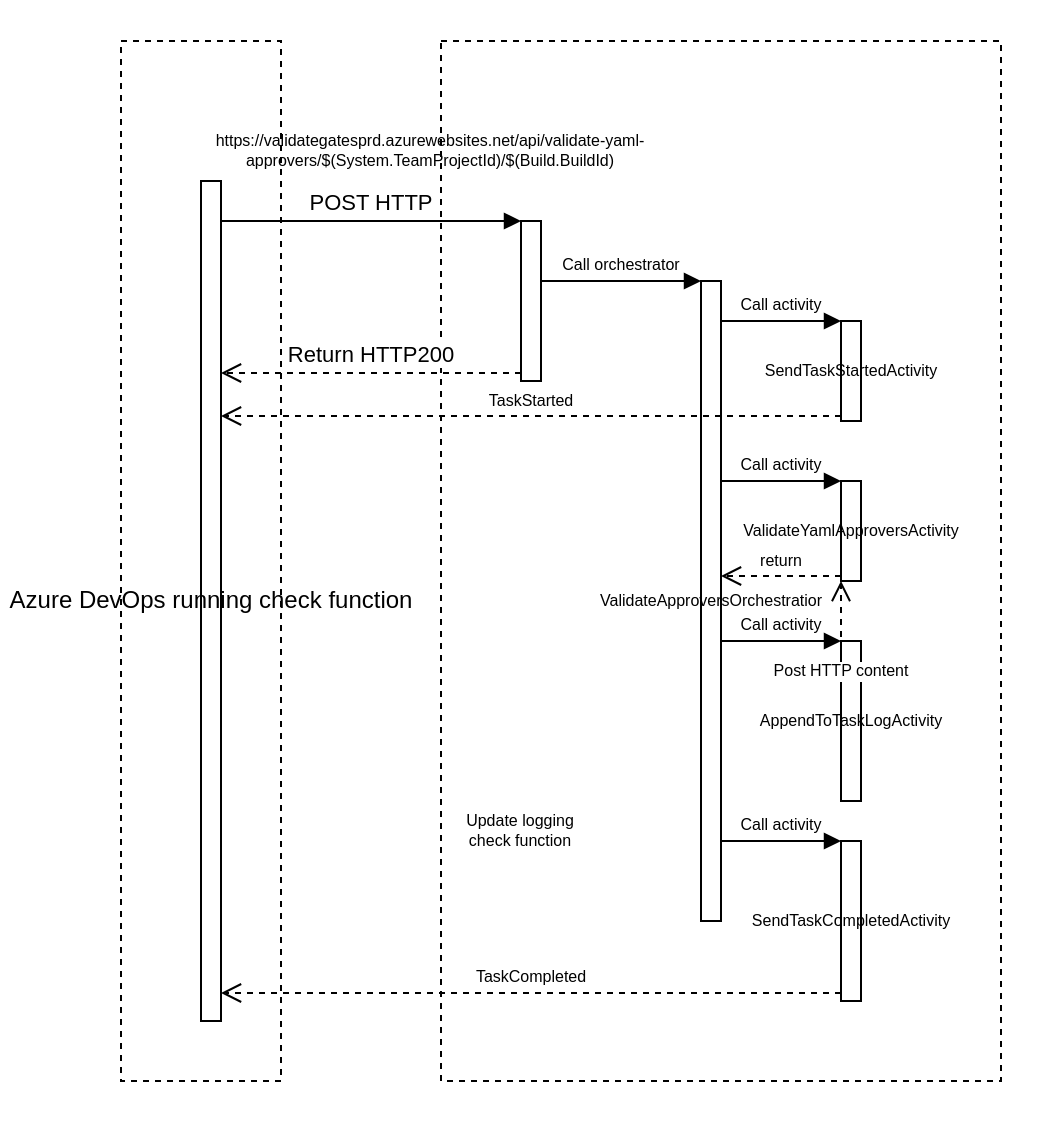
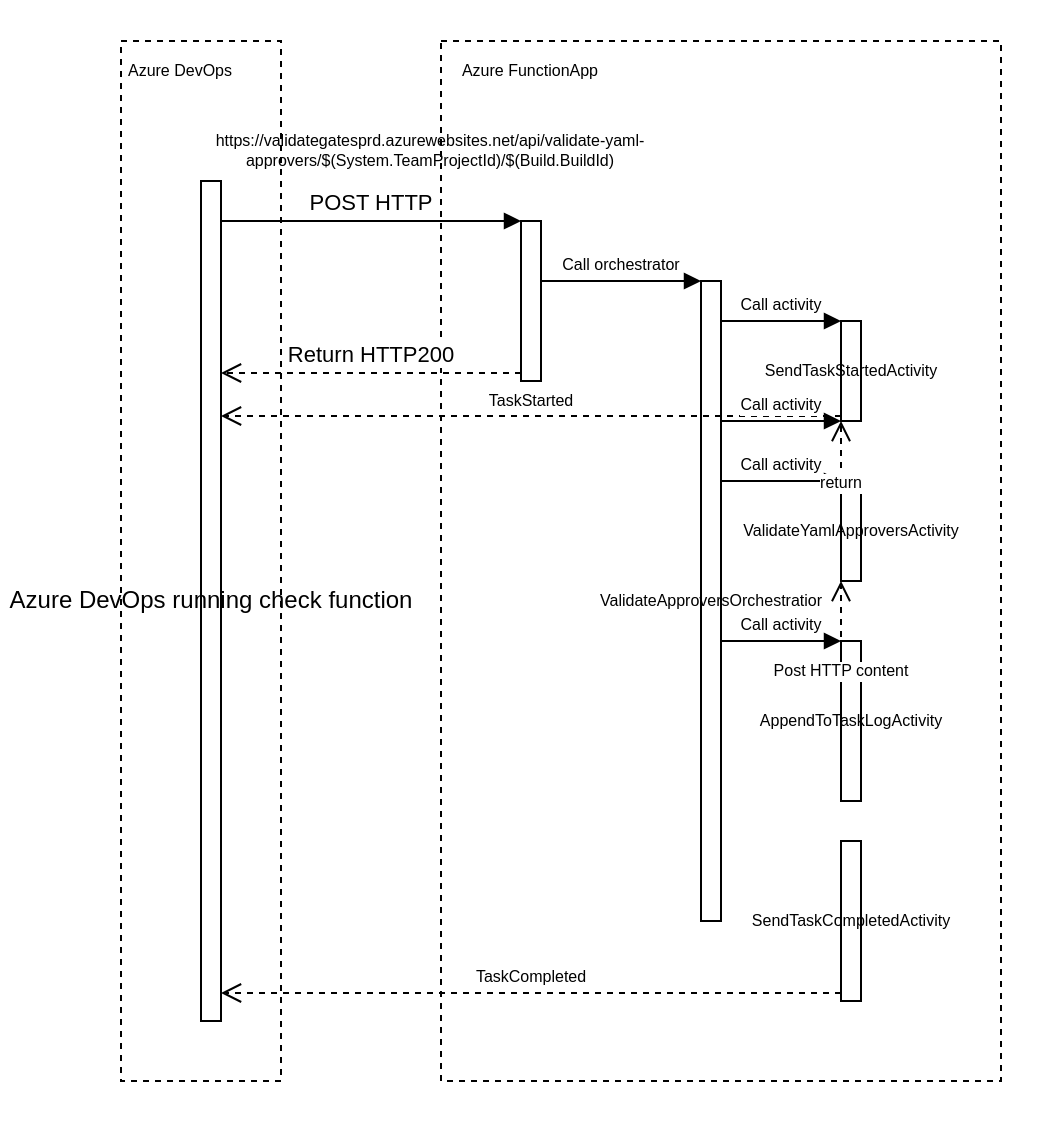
+ <mxCell id="23" value="Azure DevOps" style="text;html=1;strokeColor=none;fillColor=none;align=center;verticalAlign=middle;whiteSpace=wrap;rounded=0;dashed=1;labelBackgroundColor=none;labelBorderColor=none;fontSize=8;" vertex="1" parent="1"><mxGeometry x="60" y="20" width="60" height="30" as="geometry" /></mxCell>
+ <mxCell id="24" value="Azure FunctionApp" style="text;html=1;strokeColor=none;fillColor=none;align=center;verticalAlign=middle;whiteSpace=wrap;rounded=0;dashed=1;labelBackgroundColor=none;labelBorderColor=none;fontSize=8;" vertex="1" parent="1"><mxGeometry x="225" y="20" width="80" height="30" as="geometry" /></mxCell>
- <mxCell id="16" value="return" style="html=1;verticalAlign=bottom;endArrow=open;dashed=1;endSize=8;exitX=0;exitY=0.95;rounded=0;fontSize=8;" edge="1" source="14" parent="1" target="9"><mxGeometry relative="1" as="geometry"><mxPoint x="320" y="370" as="targetPoint" /></mxGeometry></mxCell>
+ <mxCell id="16" value="return" style="html=1;verticalAlign=bottom;endArrow=open;dashed=1;endSize=8;exitX=0;exitY=0.95;rounded=0;fontSize=8;" edge="1" source="14" parent="1" target="11"><mxGeometry relative="1" as="geometry"><mxPoint x="320" y="370" as="targetPoint" /></mxGeometry></mxCell>
- <mxCell id="25" value="Update logging check function" style="text;html=1;strokeColor=none;fillColor=none;align=center;verticalAlign=middle;whiteSpace=wrap;rounded=0;dashed=1;labelBackgroundColor=none;labelBorderColor=none;fontSize=8;" vertex="1" parent="1"><mxGeometry x="230" y="400" width="60" height="30" as="geometry" /></mxCell>
- <mxCell id="21" value="Call activity" style="html=1;verticalAlign=bottom;endArrow=block;entryX=0;entryY=0;rounded=0;fontSize=8;" edge="1" target="20" parent="1" source="9"><mxGeometry relative="1" as="geometry"><mxPoint x="350" y="420" as="sourcePoint" /></mxGeometry></mxCell>
+ <mxCell id="21" value="Call activity" style="html=1;verticalAlign=bottom;endArrow=block;rounded=0;fontSize=8;" edge="1" target="11" parent="1" source="9"><mxGeometry relative="1" as="geometry"><mxPoint x="350" y="420" as="sourcePoint" /></mxGeometry></mxCell>
